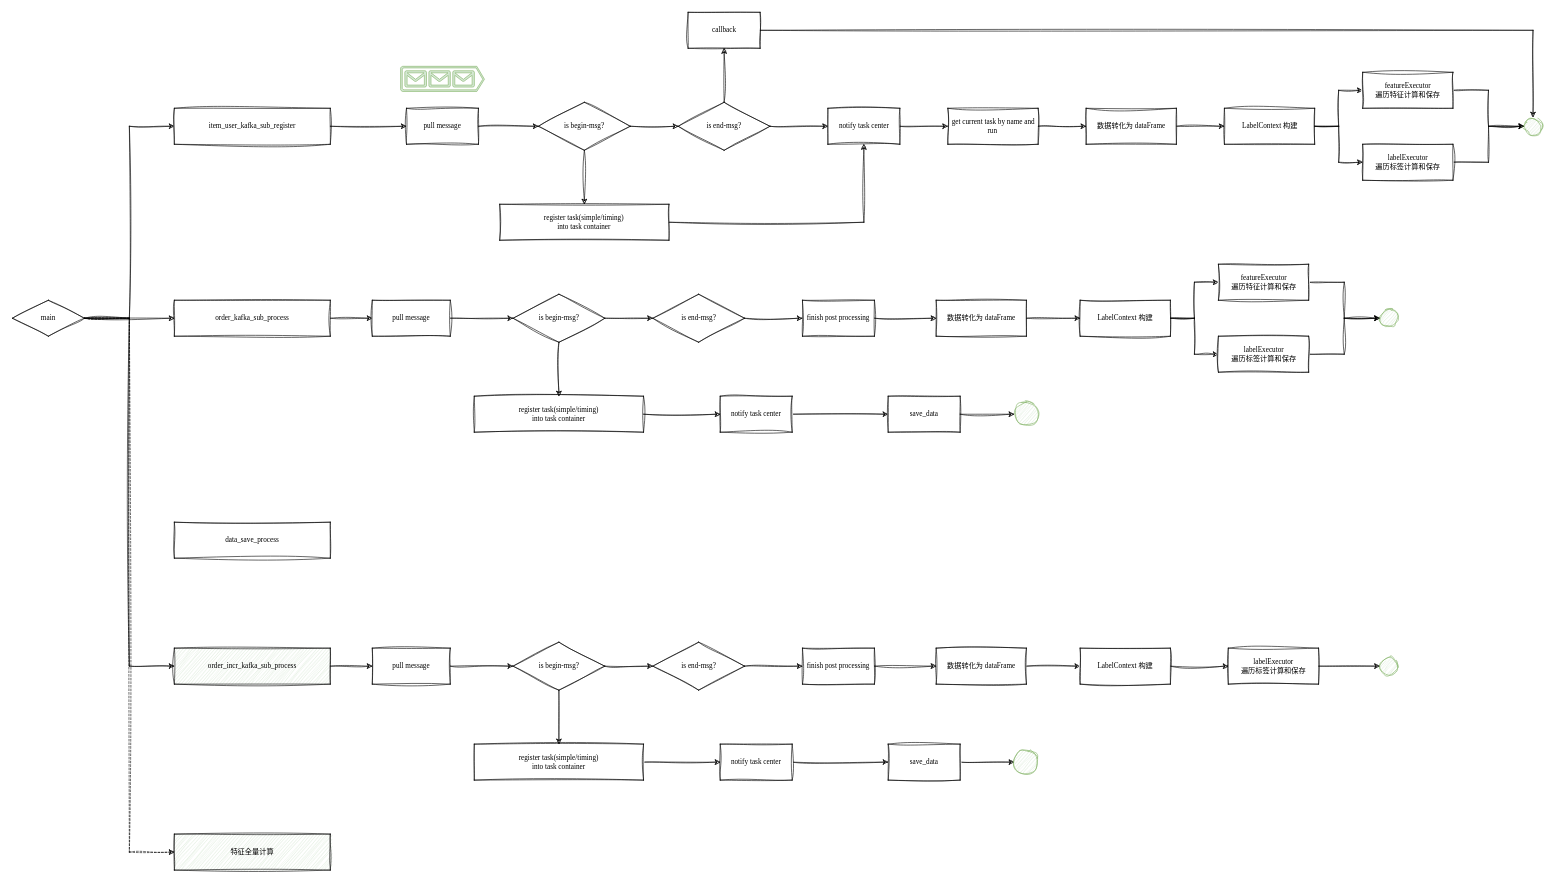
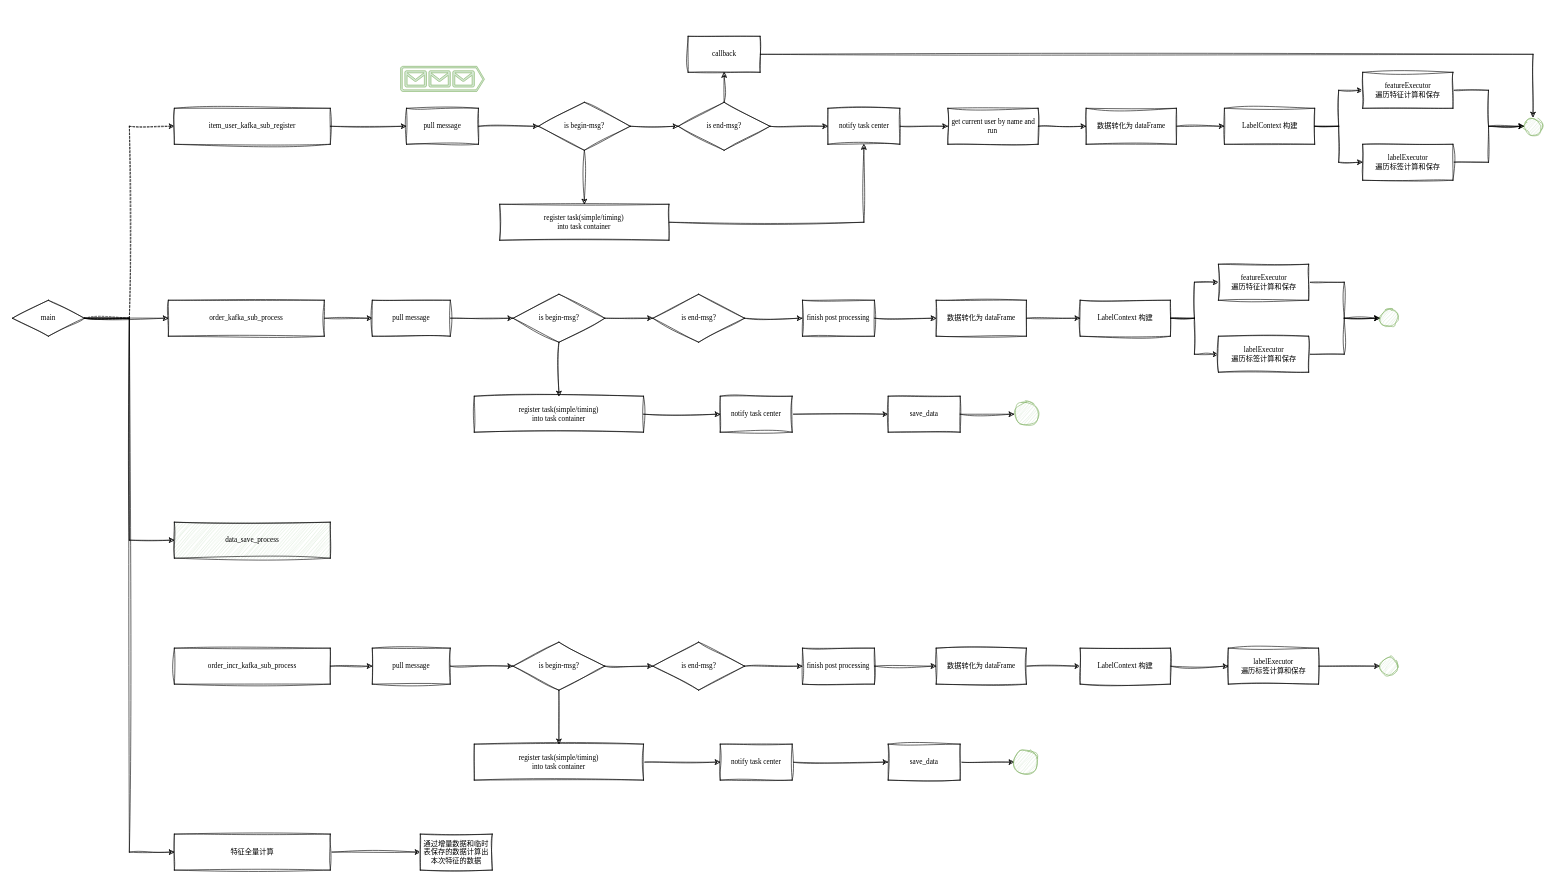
- <mxCell id="27" value="callback" style="whiteSpace=wrap;html=1;fontSize=12;fontFamily=Architects Daughter;rounded=0;sketch=1;hachureGap=4;jiggle=2;curveFitting=1;fontSource=https%3A%2F%2Ffonts.googleapis.com%2Fcss%3Ffamily%3DArchitects%2BDaughter;" parent="1" vertex="1"><mxGeometry x="1146.5" y="20" width="120" height="60" as="geometry" /></mxCell>
+ <mxCell id="27" value="callback" style="whiteSpace=wrap;html=1;fontSize=12;fontFamily=Architects Daughter;rounded=0;sketch=1;hachureGap=4;jiggle=2;curveFitting=1;fontSource=https%3A%2F%2Ffonts.googleapis.com%2Fcss%3Ffamily%3DArchitects%2BDaughter;" parent="1" vertex="1"><mxGeometry x="1146.5" y="60" width="120" height="60" as="geometry" /></mxCell>
- <mxCell id="29" value="get current task by name and run&amp;nbsp;" style="whiteSpace=wrap;html=1;fontSize=12;fontFamily=Architects Daughter;rounded=0;sketch=1;hachureGap=4;jiggle=2;curveFitting=1;fontSource=https%3A%2F%2Ffonts.googleapis.com%2Fcss%3Ffamily%3DArchitects%2BDaughter;" parent="1" vertex="1"><mxGeometry x="1579.5" y="180" width="150.5" height="60" as="geometry" /></mxCell>
+ <mxCell id="29" value="get current user by name and run&amp;nbsp;" style="whiteSpace=wrap;html=1;fontSize=12;fontFamily=Architects Daughter;rounded=0;sketch=1;hachureGap=4;jiggle=2;curveFitting=1;fontSource=https%3A%2F%2Ffonts.googleapis.com%2Fcss%3Ffamily%3DArchitects%2BDaughter;" parent="1" vertex="1"><mxGeometry x="1579.5" y="180" width="150.5" height="60" as="geometry" /></mxCell>
- <mxCell id="2" style="edgeStyle=orthogonalEdgeStyle;rounded=0;sketch=1;hachureGap=4;jiggle=2;curveFitting=1;orthogonalLoop=1;jettySize=auto;html=1;exitX=1;exitY=0.5;exitDx=0;exitDy=0;entryX=0;entryY=0.5;entryDx=0;entryDy=0;fontFamily=Architects Daughter;fontSource=https%3A%2F%2Ffonts.googleapis.com%2Fcss%3Ffamily%3DArchitects%2BDaughter;fontSize=12;" parent="1" source="7" target="9" edge="1"><mxGeometry relative="1" as="geometry" /></mxCell>
+ <mxCell id="2" style="edgeStyle=orthogonalEdgeStyle;rounded=0;sketch=1;hachureGap=4;jiggle=2;curveFitting=1;orthogonalLoop=1;jettySize=auto;html=1;exitX=1;exitY=0.5;exitDx=0;exitDy=0;entryX=0;entryY=0.5;entryDx=0;entryDy=0;fontFamily=Architects Daughter;fontSource=https%3A%2F%2Ffonts.googleapis.com%2Fcss%3Ffamily%3DArchitects%2BDaughter;fontSize=12;dashed=1;" parent="1" source="7" target="9" edge="1"><mxGeometry relative="1" as="geometry" /></mxCell>
- <mxCell id="11" value="order_kafka_sub_process" style="rounded=0;sketch=1;hachureGap=4;jiggle=2;curveFitting=1;fontFamily=Architects Daughter;fontSource=https%3A%2F%2Ffonts.googleapis.com%2Fcss%3Ffamily%3DArchitects%2BDaughter;fontSize=12;whiteSpace=wrap;html=1;labelBackgroundColor=none;labelBorderColor=none;" parent="1" vertex="1"><mxGeometry x="290" y="500" width="260" height="60" as="geometry" /></mxCell>
+ <mxCell id="11" value="order_kafka_sub_process" style="rounded=0;sketch=1;hachureGap=4;jiggle=2;curveFitting=1;fontFamily=Architects Daughter;fontSource=https%3A%2F%2Ffonts.googleapis.com%2Fcss%3Ffamily%3DArchitects%2BDaughter;fontSize=12;whiteSpace=wrap;html=1;labelBackgroundColor=none;labelBorderColor=none;" parent="1" vertex="1"><mxGeometry x="280" y="500" width="260" height="60" as="geometry" /></mxCell>
+ <mxCell id="4" style="edgeStyle=orthogonalEdgeStyle;rounded=0;sketch=1;hachureGap=4;jiggle=2;curveFitting=1;orthogonalLoop=1;jettySize=auto;html=1;exitX=1;exitY=0.5;exitDx=0;exitDy=0;entryX=0;entryY=0.5;entryDx=0;entryDy=0;fontFamily=Architects Daughter;fontSource=https%3A%2F%2Ffonts.googleapis.com%2Fcss%3Ffamily%3DArchitects%2BDaughter;fontSize=12;" parent="1" source="7" target="12" edge="1"><mxGeometry relative="1" as="geometry" /></mxCell>
- <mxCell id="12" value="data_save_process" style="rounded=0;sketch=1;hachureGap=4;jiggle=2;curveFitting=1;fontFamily=Architects Daughter;fontSource=https%3A%2F%2Ffonts.googleapis.com%2Fcss%3Ffamily%3DArchitects%2BDaughter;fontSize=12;whiteSpace=wrap;html=1;labelBackgroundColor=none;labelBorderColor=none;" parent="1" vertex="1"><mxGeometry x="290" y="870" width="260" height="60" as="geometry" /></mxCell>
+ <mxCell id="12" value="data_save_process" style="rounded=0;sketch=1;hachureGap=4;jiggle=2;curveFitting=1;fontFamily=Architects Daughter;fontSource=https%3A%2F%2Ffonts.googleapis.com%2Fcss%3Ffamily%3DArchitects%2BDaughter;fontSize=12;whiteSpace=wrap;html=1;labelBackgroundColor=none;labelBorderColor=none;fillColor=#d5e8d4;" parent="1" vertex="1"><mxGeometry x="290" y="870" width="260" height="60" as="geometry" /></mxCell>
- <mxCell id="5" style="edgeStyle=orthogonalEdgeStyle;rounded=0;sketch=1;hachureGap=4;jiggle=2;curveFitting=1;orthogonalLoop=1;jettySize=auto;html=1;exitX=1;exitY=0.5;exitDx=0;exitDy=0;entryX=0;entryY=0.5;entryDx=0;entryDy=0;fontFamily=Architects Daughter;fontSource=https%3A%2F%2Ffonts.googleapis.com%2Fcss%3Ffamily%3DArchitects%2BDaughter;fontSize=12;" parent="1" source="7" target="67" edge="1"><mxGeometry relative="1" as="geometry" /></mxCell>
- <mxCell id="67" value="order_incr_kafka_sub_process" style="rounded=0;sketch=1;hachureGap=4;jiggle=2;curveFitting=1;fontFamily=Architects Daughter;fontSource=https%3A%2F%2Ffonts.googleapis.com%2Fcss%3Ffamily%3DArchitects%2BDaughter;fontSize=12;whiteSpace=wrap;html=1;labelBackgroundColor=none;labelBorderColor=none;fillColor=#d5e8d4;" parent="1" vertex="1"><mxGeometry x="290" y="1080" width="260" height="60" as="geometry" /></mxCell>
+ <mxCell id="67" value="order_incr_kafka_sub_process" style="rounded=0;sketch=1;hachureGap=4;jiggle=2;curveFitting=1;fontFamily=Architects Daughter;fontSource=https%3A%2F%2Ffonts.googleapis.com%2Fcss%3Ffamily%3DArchitects%2BDaughter;fontSize=12;whiteSpace=wrap;html=1;labelBackgroundColor=none;labelBorderColor=none;" parent="1" vertex="1"><mxGeometry x="290" y="1080" width="260" height="60" as="geometry" /></mxCell>
- <mxCell id="6" style="edgeStyle=orthogonalEdgeStyle;rounded=0;sketch=1;hachureGap=4;jiggle=2;curveFitting=1;orthogonalLoop=1;jettySize=auto;html=1;exitX=1;exitY=0.5;exitDx=0;exitDy=0;entryX=0;entryY=0.5;entryDx=0;entryDy=0;fontFamily=Architects Daughter;fontSource=https%3A%2F%2Ffonts.googleapis.com%2Fcss%3Ffamily%3DArchitects%2BDaughter;fontSize=12;dashed=1;" parent="1" source="7" target="92" edge="1"><mxGeometry relative="1" as="geometry" /></mxCell>
+ <mxCell id="6" style="edgeStyle=orthogonalEdgeStyle;rounded=0;sketch=1;hachureGap=4;jiggle=2;curveFitting=1;orthogonalLoop=1;jettySize=auto;html=1;exitX=1;exitY=0.5;exitDx=0;exitDy=0;entryX=0;entryY=0.5;entryDx=0;entryDy=0;fontFamily=Architects Daughter;fontSource=https%3A%2F%2Ffonts.googleapis.com%2Fcss%3Ffamily%3DArchitects%2BDaughter;fontSize=12;" parent="1" source="7" target="92" edge="1"><mxGeometry relative="1" as="geometry" /></mxCell>
- <mxCell id="92" value="特征全量计算" style="rounded=0;sketch=1;hachureGap=4;jiggle=2;curveFitting=1;fontFamily=Architects Daughter;fontSource=https%3A%2F%2Ffonts.googleapis.com%2Fcss%3Ffamily%3DArchitects%2BDaughter;fontSize=12;whiteSpace=wrap;html=1;labelBackgroundColor=none;labelBorderColor=none;fillColor=#d5e8d4;" parent="1" vertex="1"><mxGeometry x="290" y="1390" width="260" height="60" as="geometry" /></mxCell>
+ <mxCell id="92" value="特征全量计算" style="rounded=0;sketch=1;hachureGap=4;jiggle=2;curveFitting=1;fontFamily=Architects Daughter;fontSource=https%3A%2F%2Ffonts.googleapis.com%2Fcss%3Ffamily%3DArchitects%2BDaughter;fontSize=12;whiteSpace=wrap;html=1;labelBackgroundColor=none;labelBorderColor=none;" parent="1" vertex="1"><mxGeometry x="290" y="1390" width="260" height="60" as="geometry" /></mxCell>
+ <mxCell id="91" value="" style="edgeStyle=orthogonalEdgeStyle;rounded=0;sketch=1;hachureGap=4;jiggle=2;curveFitting=1;orthogonalLoop=1;jettySize=auto;html=1;fontFamily=Architects Daughter;fontSource=https%3A%2F%2Ffonts.googleapis.com%2Fcss%3Ffamily%3DArchitects%2BDaughter;fontSize=12;" parent="1" source="92" target="93" edge="1"><mxGeometry relative="1" as="geometry" /></mxCell>
+ <mxCell id="93" value="通过增量数据和临时表保存的数据计算出本次特征的数据" style="whiteSpace=wrap;html=1;fontSize=12;fontFamily=Architects Daughter;rounded=0;sketch=1;hachureGap=4;jiggle=2;curveFitting=1;fontSource=https%3A%2F%2Ffonts.googleapis.com%2Fcss%3Ffamily%3DArchitects%2BDaughter;labelBackgroundColor=none;labelBorderColor=none;" parent="1" vertex="1"><mxGeometry x="700" y="1390" width="120" height="60" as="geometry" /></mxCell>
